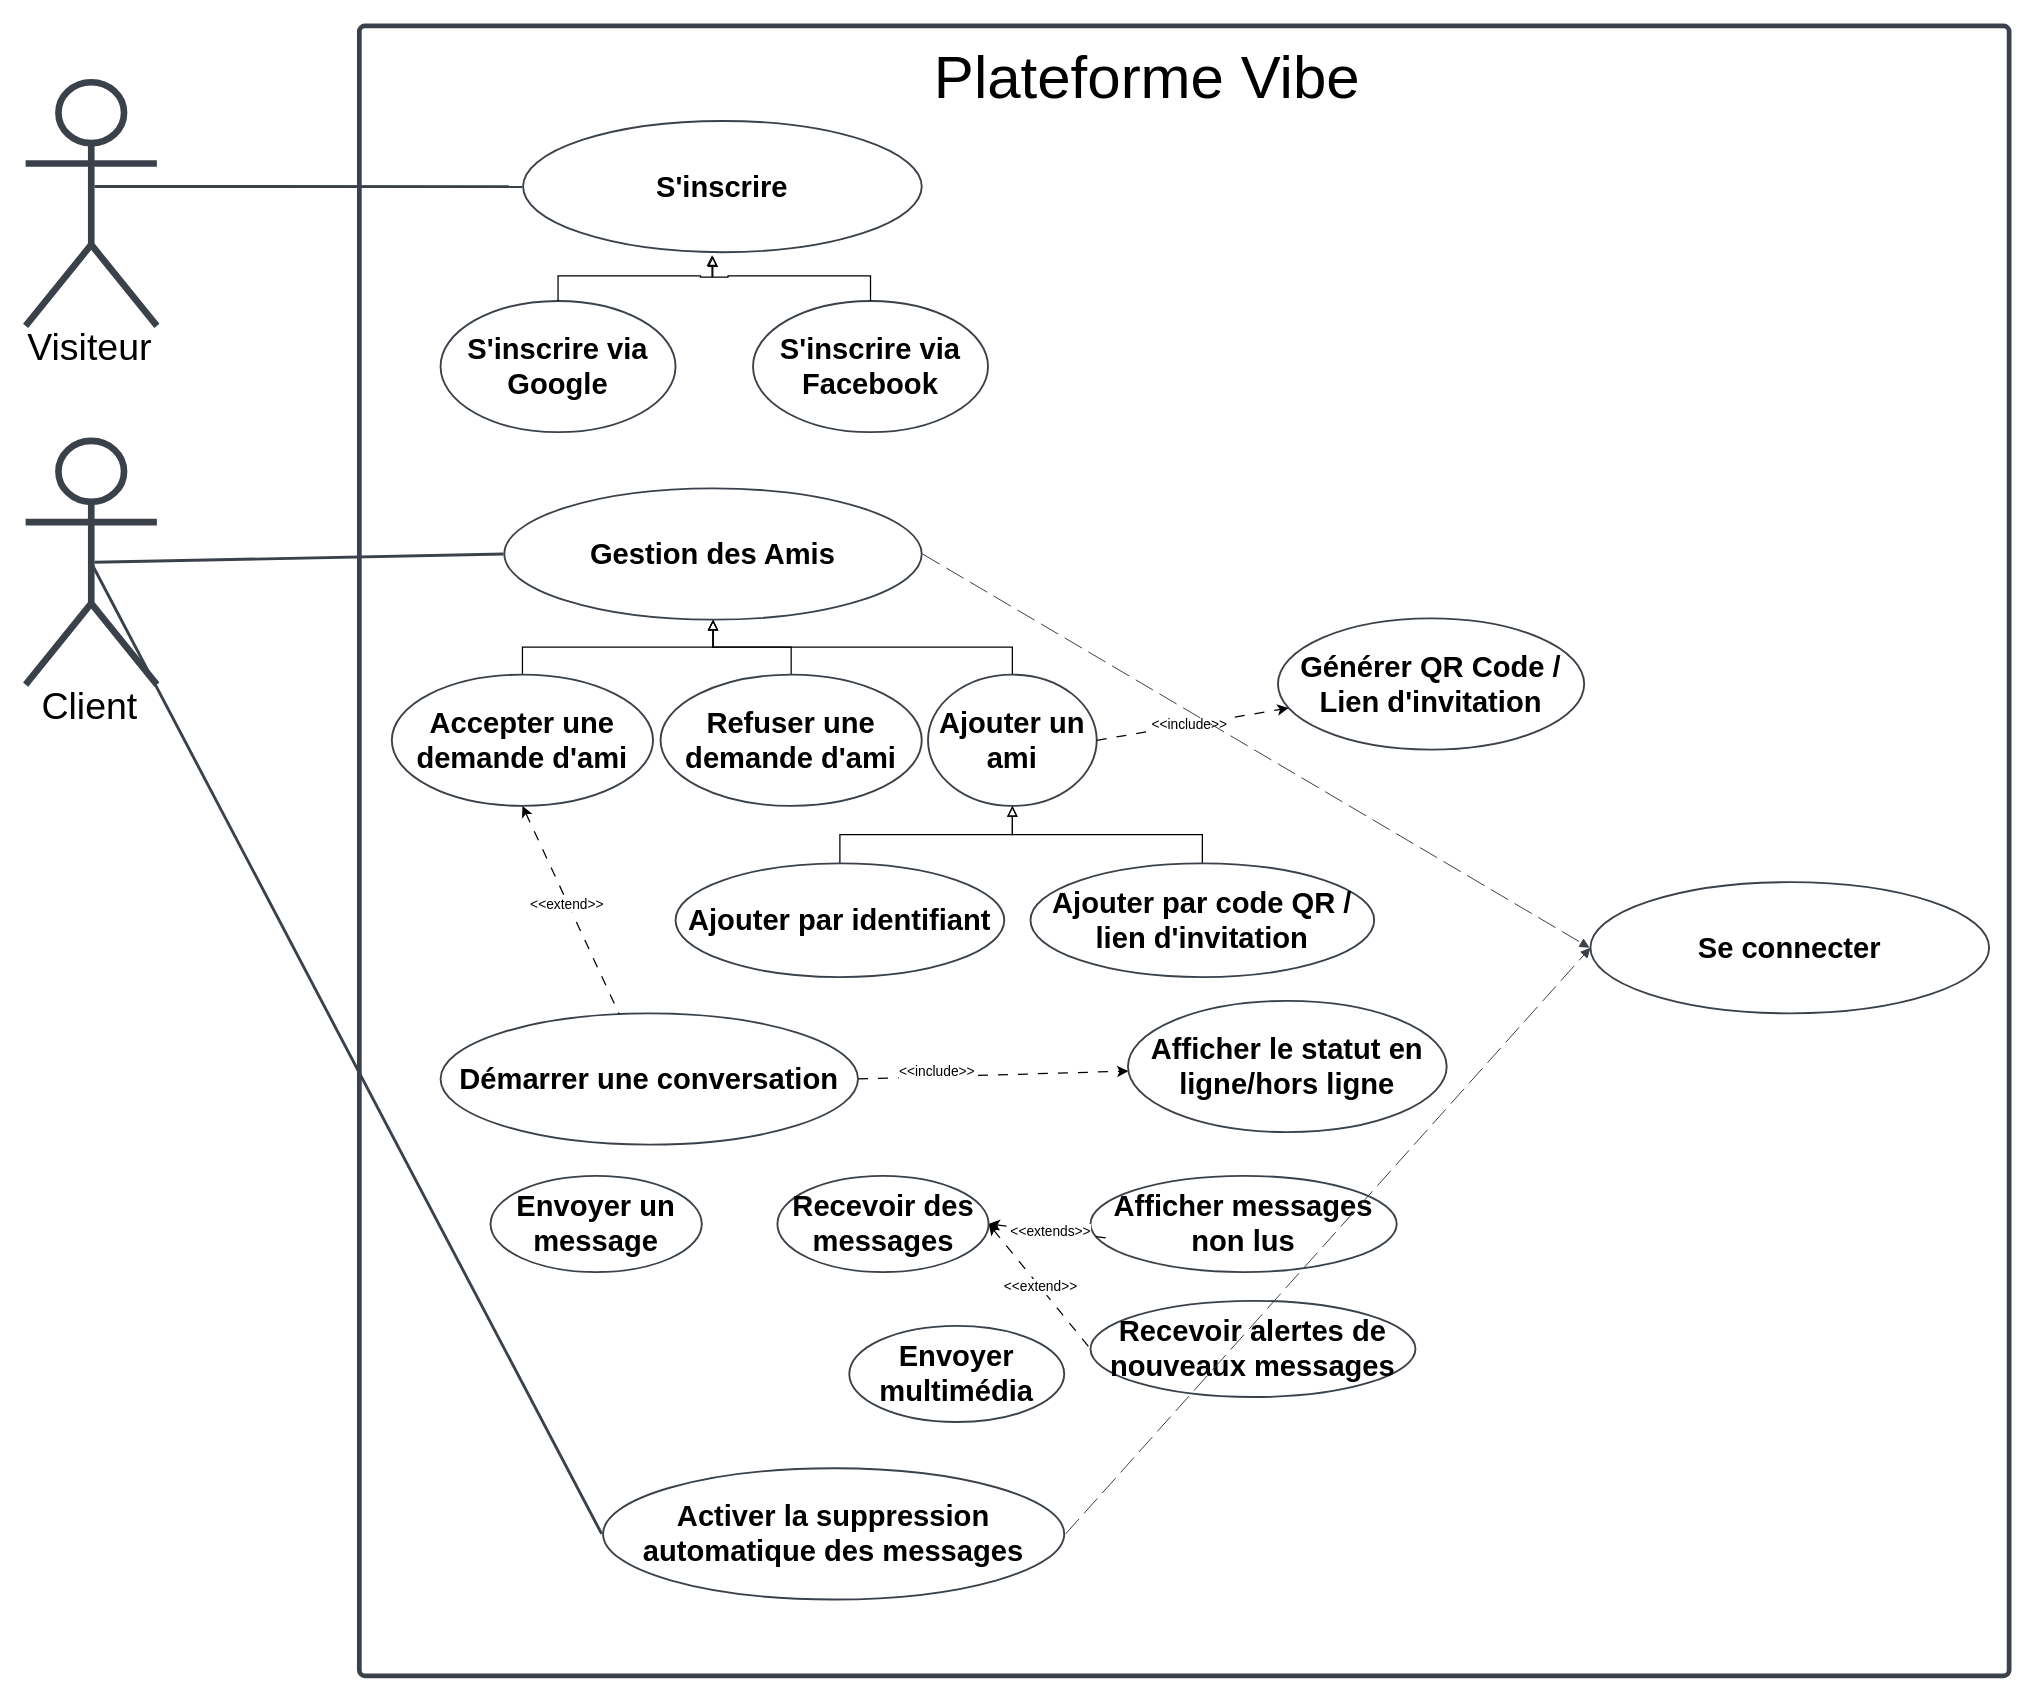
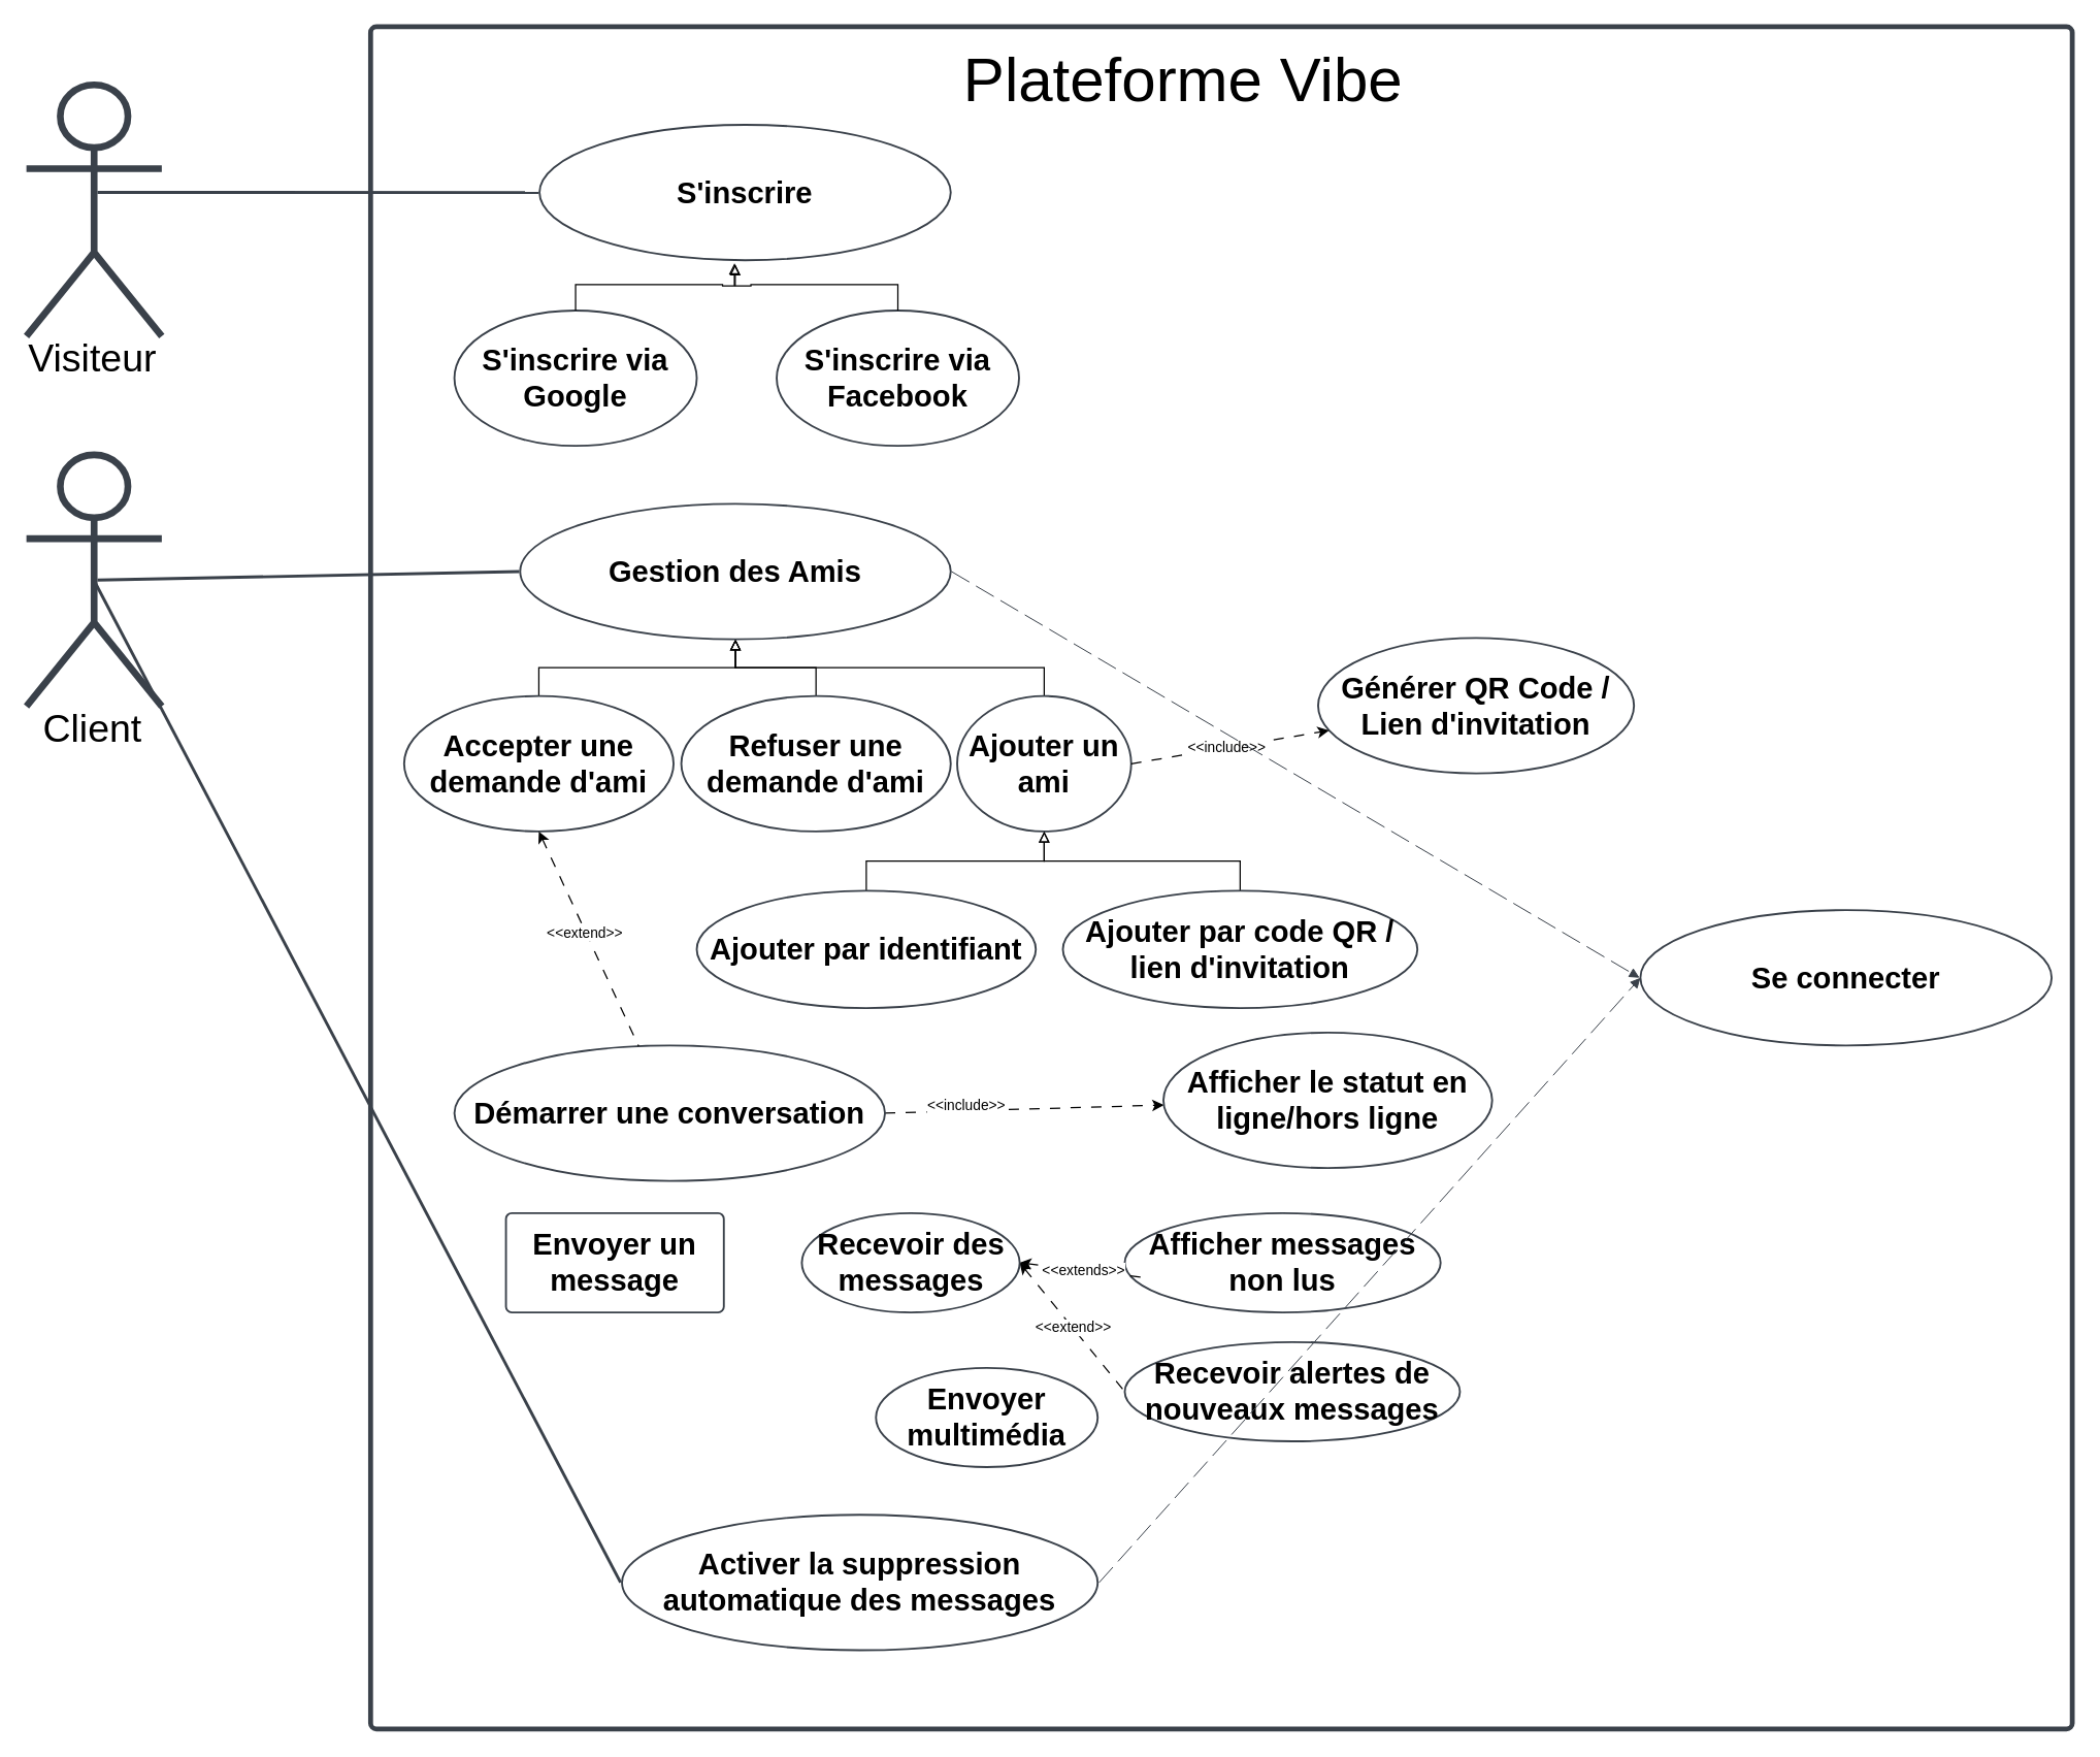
- <mxCell id="26" value="Envoyer un message" style="html=1;overflow=block;blockSpacing=1;whiteSpace=wrap;ellipse;fontSize=23.3;fontStyle=1;align=center;spacing=3.8;strokeColor=#3a414a;strokeOpacity=100;fillOpacity=0;rounded=1;absoluteArcSize=1;arcSize=9;fillColor=#000000;strokeWidth=1.5;lucidId=~mSA3CYrI3wj;" vertex="1" parent="2"><mxGeometry x="105" y="920" width="169" height="77" as="geometry" /></mxCell>
+ <mxCell id="26" value="Envoyer un message" style="html=1;overflow=block;blockSpacing=1;whiteSpace=wrap;fontSize=23.3;fontStyle=1;align=center;spacing=3.8;strokeColor=#3a414a;strokeOpacity=100;fillOpacity=0;absoluteArcSize=1;arcSize=9;fillColor=#000000;strokeWidth=1.5;lucidId=~mSA3CYrI3wj;rounded=1;" vertex="1" parent="2"><mxGeometry x="105" y="920" width="169" height="77" as="geometry" /></mxCell>
